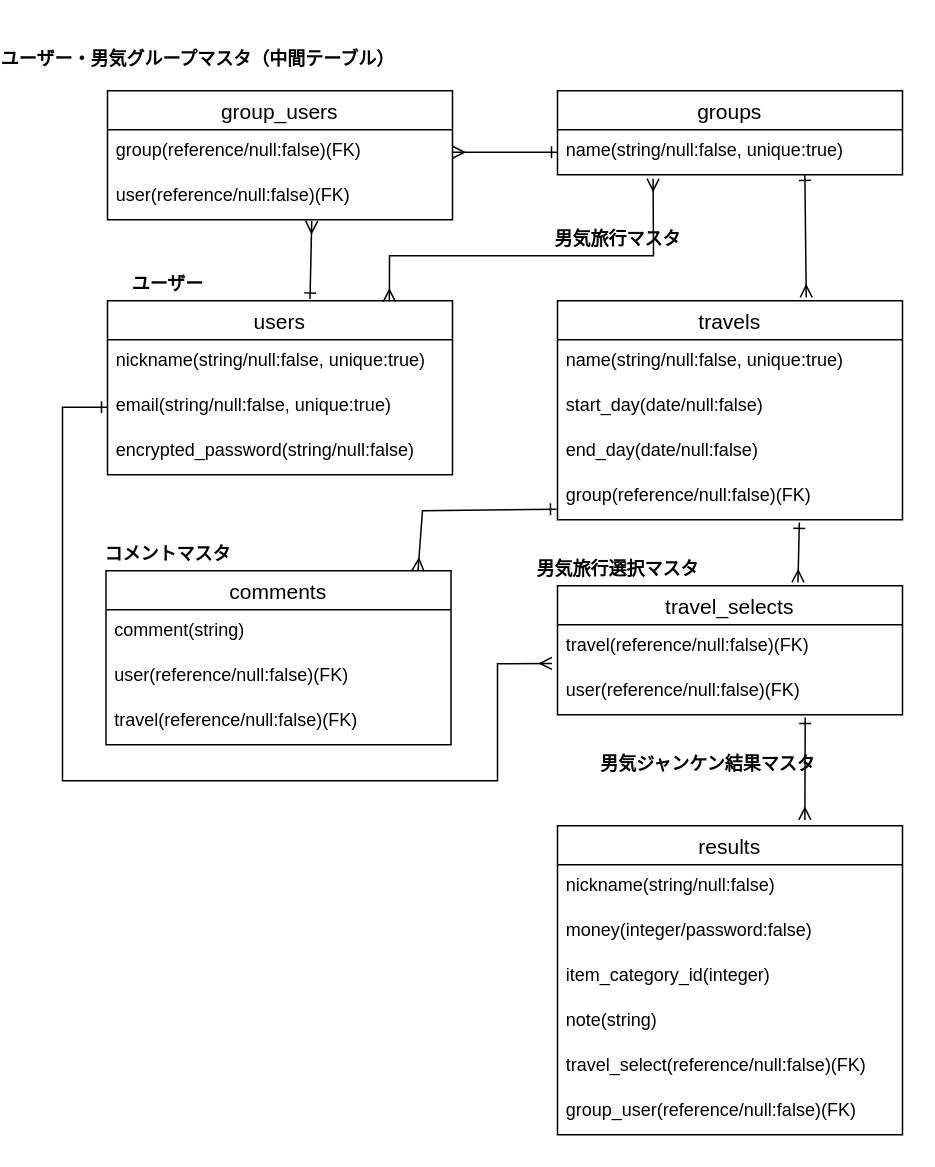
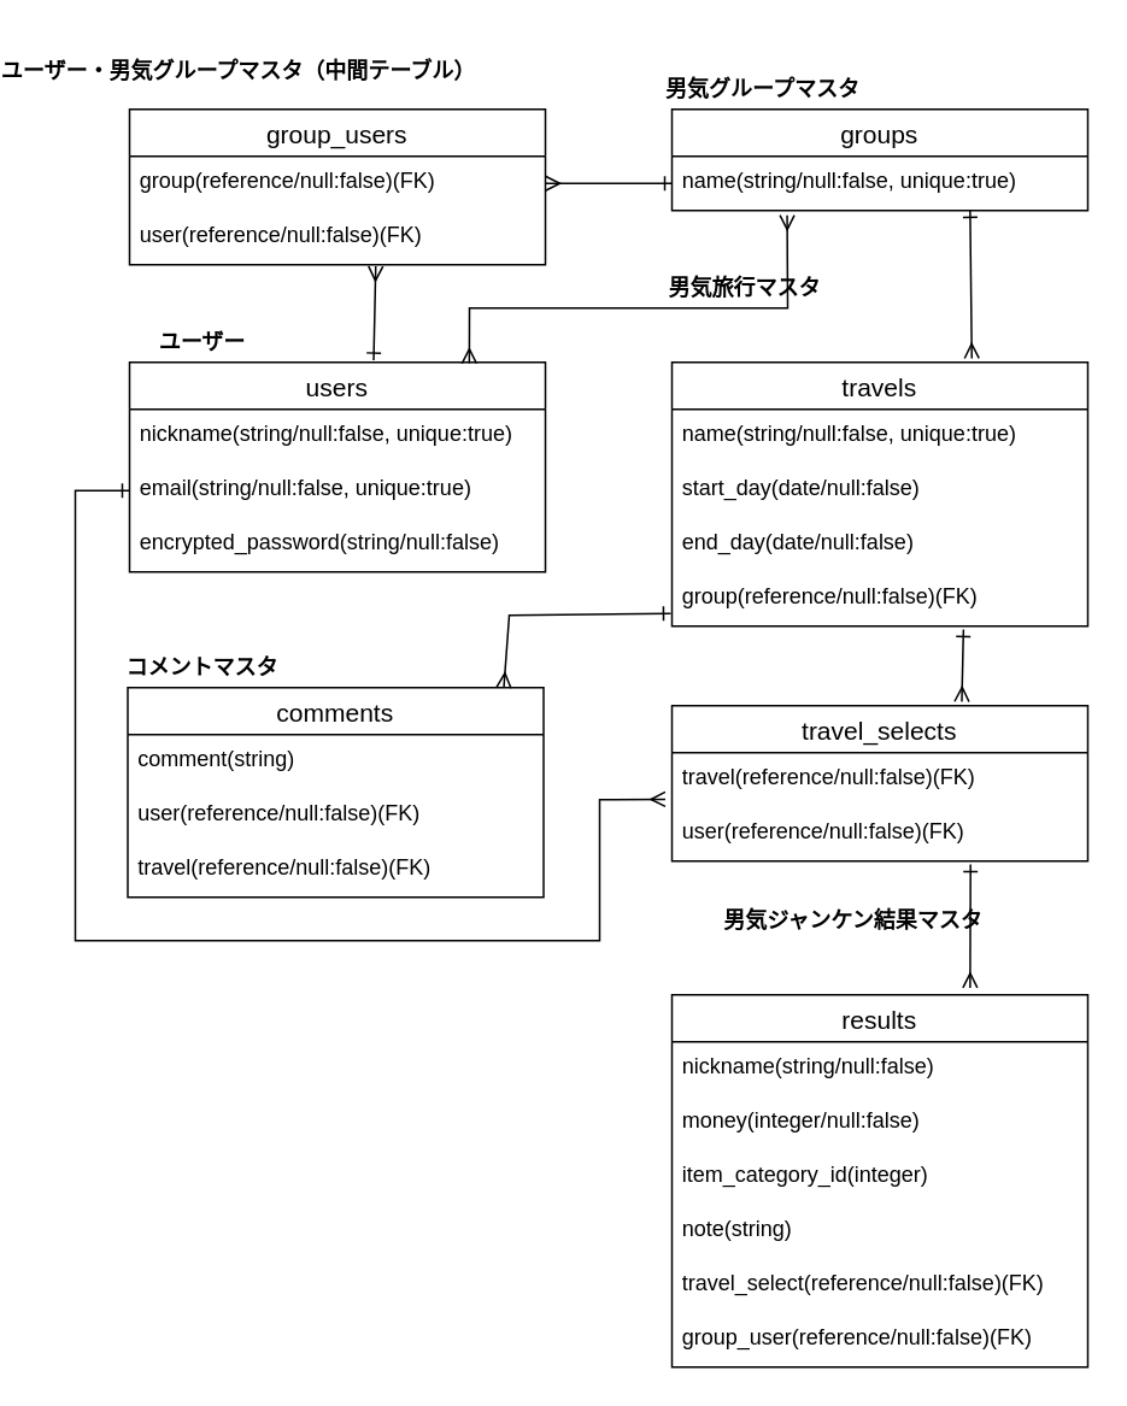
+ <mxCell id="13" value="&lt;span style=&quot;font-size: 12px&quot;&gt;男気グループマスタ&lt;/span&gt;" style="text;strokeColor=none;fillColor=none;html=1;fontSize=24;fontStyle=1;verticalAlign=middle;align=center;" parent="1" vertex="1"><mxGeometry x="350" y="30" width="100" height="30" as="geometry" /></mxCell>
- <mxCell id="42" value="&lt;span style=&quot;font-size: 12px&quot;&gt;男気旅行選択マスタ&lt;/span&gt;" style="text;strokeColor=none;fillColor=none;html=1;fontSize=24;fontStyle=1;verticalAlign=middle;align=center;" parent="1" vertex="1"><mxGeometry x="340" y="360" width="100" height="30" as="geometry" /></mxCell>
- <mxCell id="25" value="money(integer/password:false)" style="text;strokeColor=none;fillColor=none;spacingLeft=4;spacingRight=4;overflow=hidden;rotatable=0;points=[[0,0.5],[1,0.5]];portConstraint=eastwest;fontSize=12;" parent="23" vertex="1"><mxGeometry y="56" width="230" height="30" as="geometry" /></mxCell>
+ <mxCell id="25" value="money(integer/null:false)" style="text;strokeColor=none;fillColor=none;spacingLeft=4;spacingRight=4;overflow=hidden;rotatable=0;points=[[0,0.5],[1,0.5]];portConstraint=eastwest;fontSize=12;" parent="23" vertex="1"><mxGeometry y="56" width="230" height="30" as="geometry" /></mxCell>
